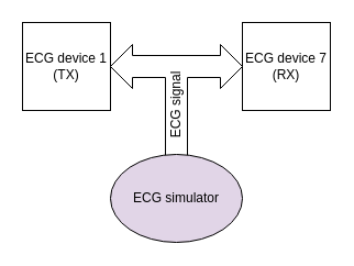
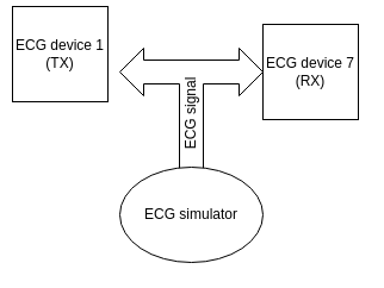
- <mxCell id="2" value="ECG device 1 (TX)" style="rounded=0;whiteSpace=wrap;html=1;" vertex="1" parent="1"><mxGeometry x="20" y="20" width="80" height="80" as="geometry" /></mxCell>
+ <mxCell id="2" value="ECG device 1 (TX)" style="rounded=0;whiteSpace=wrap;html=1;" vertex="1" parent="1"><mxGeometry x="10" y="5" width="80" height="80" as="geometry" /></mxCell>
- <mxCell id="5" value="ECG simulator" style="ellipse;whiteSpace=wrap;html=1;fillColor=#e1d5e7;" vertex="1" parent="1"><mxGeometry x="100" y="140" width="120" height="80" as="geometry" /></mxCell>
+ <mxCell id="5" value="ECG simulator" style="ellipse;whiteSpace=wrap;html=1;" vertex="1" parent="1"><mxGeometry x="100" y="140" width="120" height="80" as="geometry" /></mxCell>
